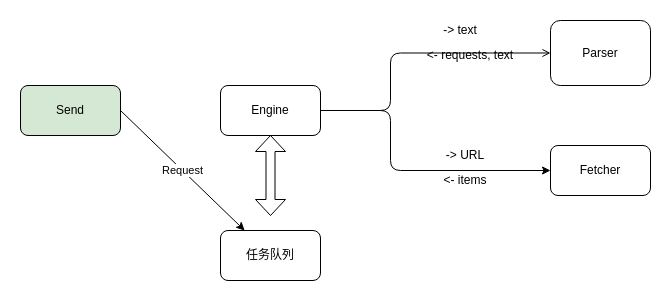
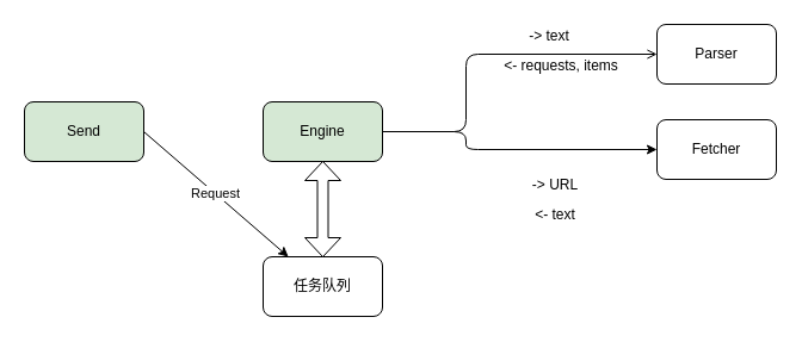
- <mxCell id="6" value="Parser" style="rounded=1;whiteSpace=wrap;html=1;" vertex="1" parent="1"><mxGeometry x="550" y="20" width="100" height="65" as="geometry" /></mxCell>
+ <mxCell id="6" value="Parser" style="rounded=1;whiteSpace=wrap;html=1;" vertex="1" parent="1"><mxGeometry x="550" y="20" width="100" height="50" as="geometry" /></mxCell>
- <mxCell id="12" value="&amp;lt;- requests, text" style="text;html=1;strokeColor=none;fillColor=none;align=center;verticalAlign=middle;whiteSpace=wrap;rounded=0;" vertex="1" parent="1"><mxGeometry x="410" y="45" width="120" height="20" as="geometry" /></mxCell>
+ <mxCell id="12" value="&amp;lt;- requests, items" style="text;html=1;strokeColor=none;fillColor=none;align=center;verticalAlign=middle;whiteSpace=wrap;rounded=0;" vertex="1" parent="1"><mxGeometry x="410" y="45" width="120" height="20" as="geometry" /></mxCell>
- <mxCell id="4" value="Engine" style="rounded=1;whiteSpace=wrap;html=1;" vertex="1" parent="1"><mxGeometry x="220" y="85" width="100" height="50" as="geometry" /></mxCell>
+ <mxCell id="4" value="Engine" style="rounded=1;whiteSpace=wrap;html=1;fillColor=#d5e8d4;" vertex="1" parent="1"><mxGeometry x="220" y="85" width="100" height="50" as="geometry" /></mxCell>
- <mxCell id="5" value="Fetcher" style="rounded=1;whiteSpace=wrap;html=1;" vertex="1" parent="1"><mxGeometry x="550" y="145" width="100" height="50" as="geometry" /></mxCell>
+ <mxCell id="5" value="Fetcher" style="rounded=1;whiteSpace=wrap;html=1;" vertex="1" parent="1"><mxGeometry x="550" y="100" width="100" height="50" as="geometry" /></mxCell>
- <mxCell id="14" value="&amp;lt;- items" style="text;html=1;strokeColor=none;fillColor=none;align=center;verticalAlign=middle;whiteSpace=wrap;rounded=0;" vertex="1" parent="1"><mxGeometry x="420" y="170" width="90" height="20" as="geometry" /></mxCell>
+ <mxCell id="14" value="&amp;lt;- text" style="text;html=1;strokeColor=none;fillColor=none;align=center;verticalAlign=middle;whiteSpace=wrap;rounded=0;" vertex="1" parent="1"><mxGeometry x="420" y="170" width="90" height="20" as="geometry" /></mxCell>
- <mxCell id="3" value="任务队列" style="rounded=1;whiteSpace=wrap;html=1;" vertex="1" parent="1"><mxGeometry x="220" y="230" width="100" height="50" as="geometry" /></mxCell>
+ <mxCell id="3" value="任务队列" style="rounded=1;whiteSpace=wrap;html=1;" vertex="1" parent="1"><mxGeometry x="220" y="215" width="100" height="50" as="geometry" /></mxCell>
